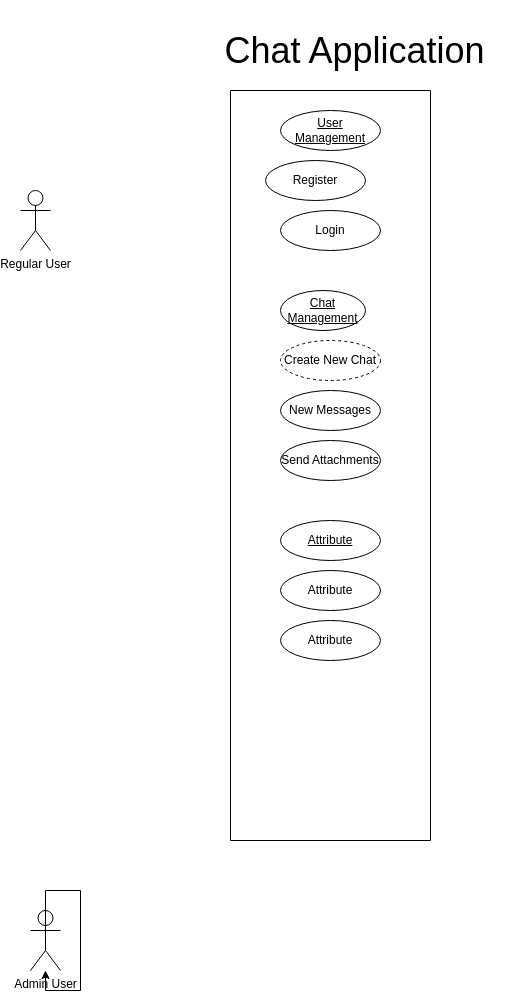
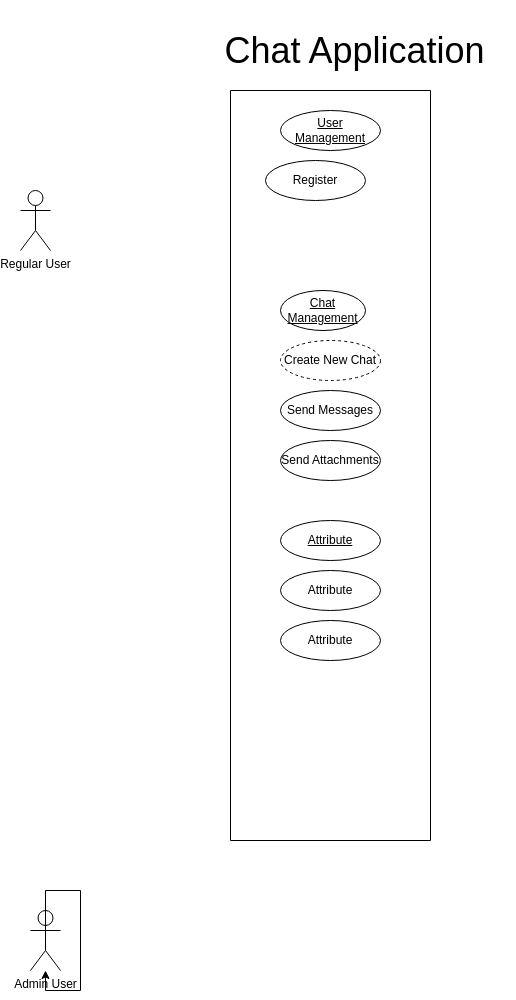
- <mxCell id="9" value="Login" style="ellipse;whiteSpace=wrap;html=1;align=center;" vertex="1" parent="6"><mxGeometry x="50" y="120" width="100" height="40" as="geometry" /></mxCell>
- <mxCell id="12" value="New Messages" style="ellipse;whiteSpace=wrap;html=1;align=center;" vertex="1" parent="6"><mxGeometry x="50" y="300" width="100" height="40" as="geometry" /></mxCell>
+ <mxCell id="12" value="Send Messages" style="ellipse;whiteSpace=wrap;html=1;align=center;" vertex="1" parent="6"><mxGeometry x="50" y="300" width="100" height="40" as="geometry" /></mxCell>
